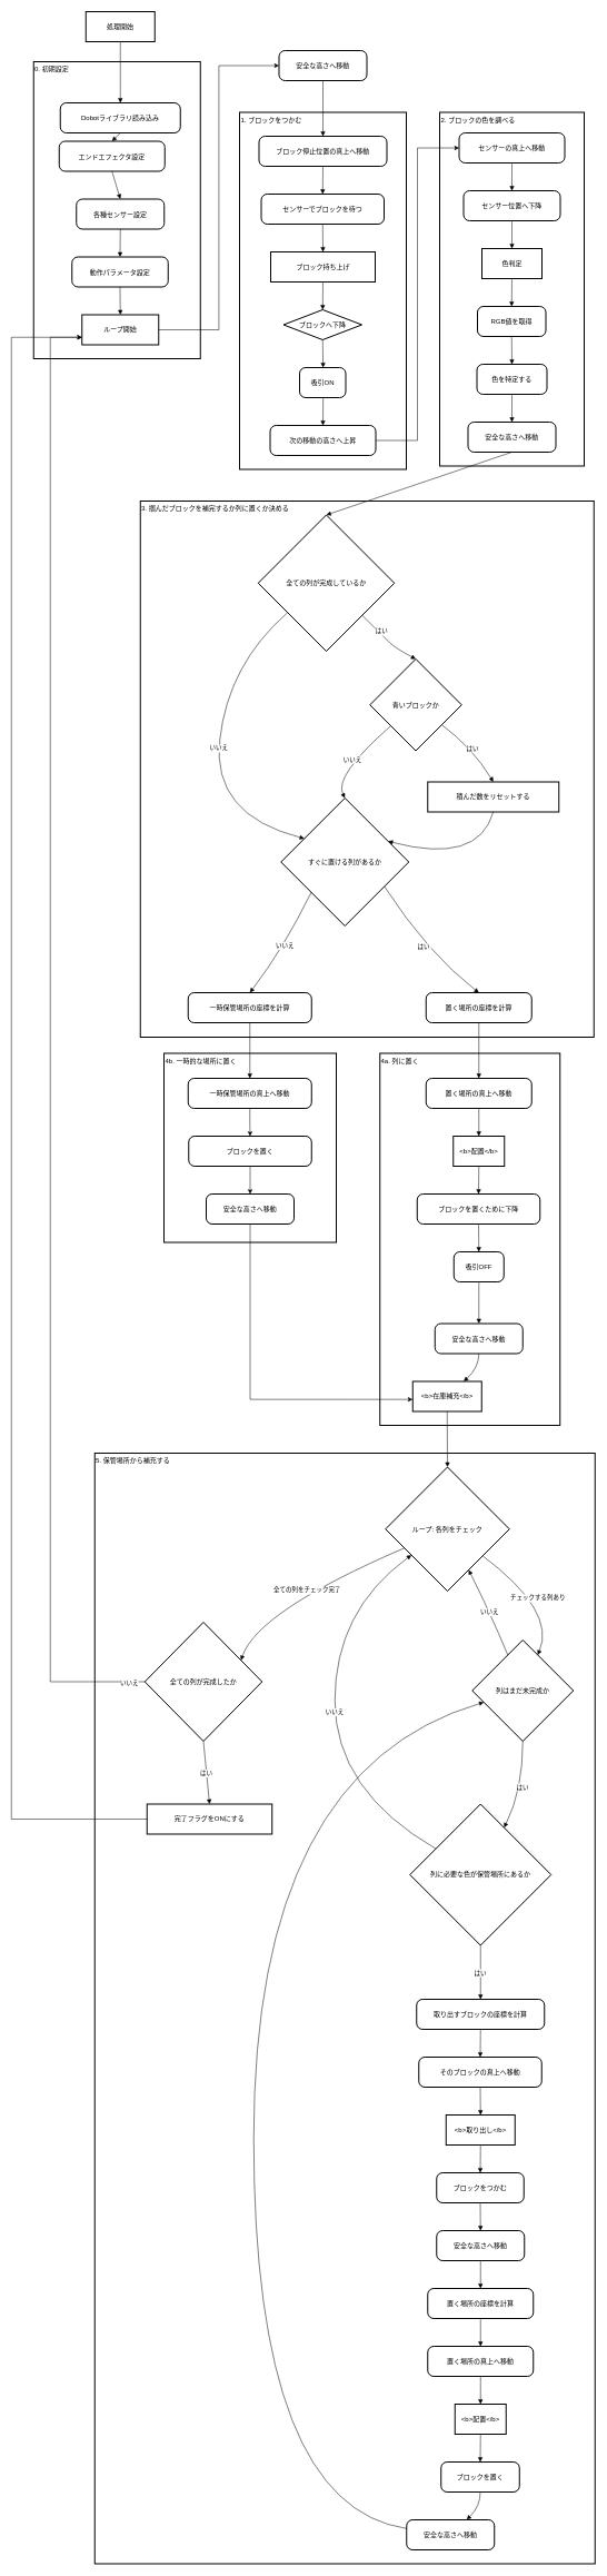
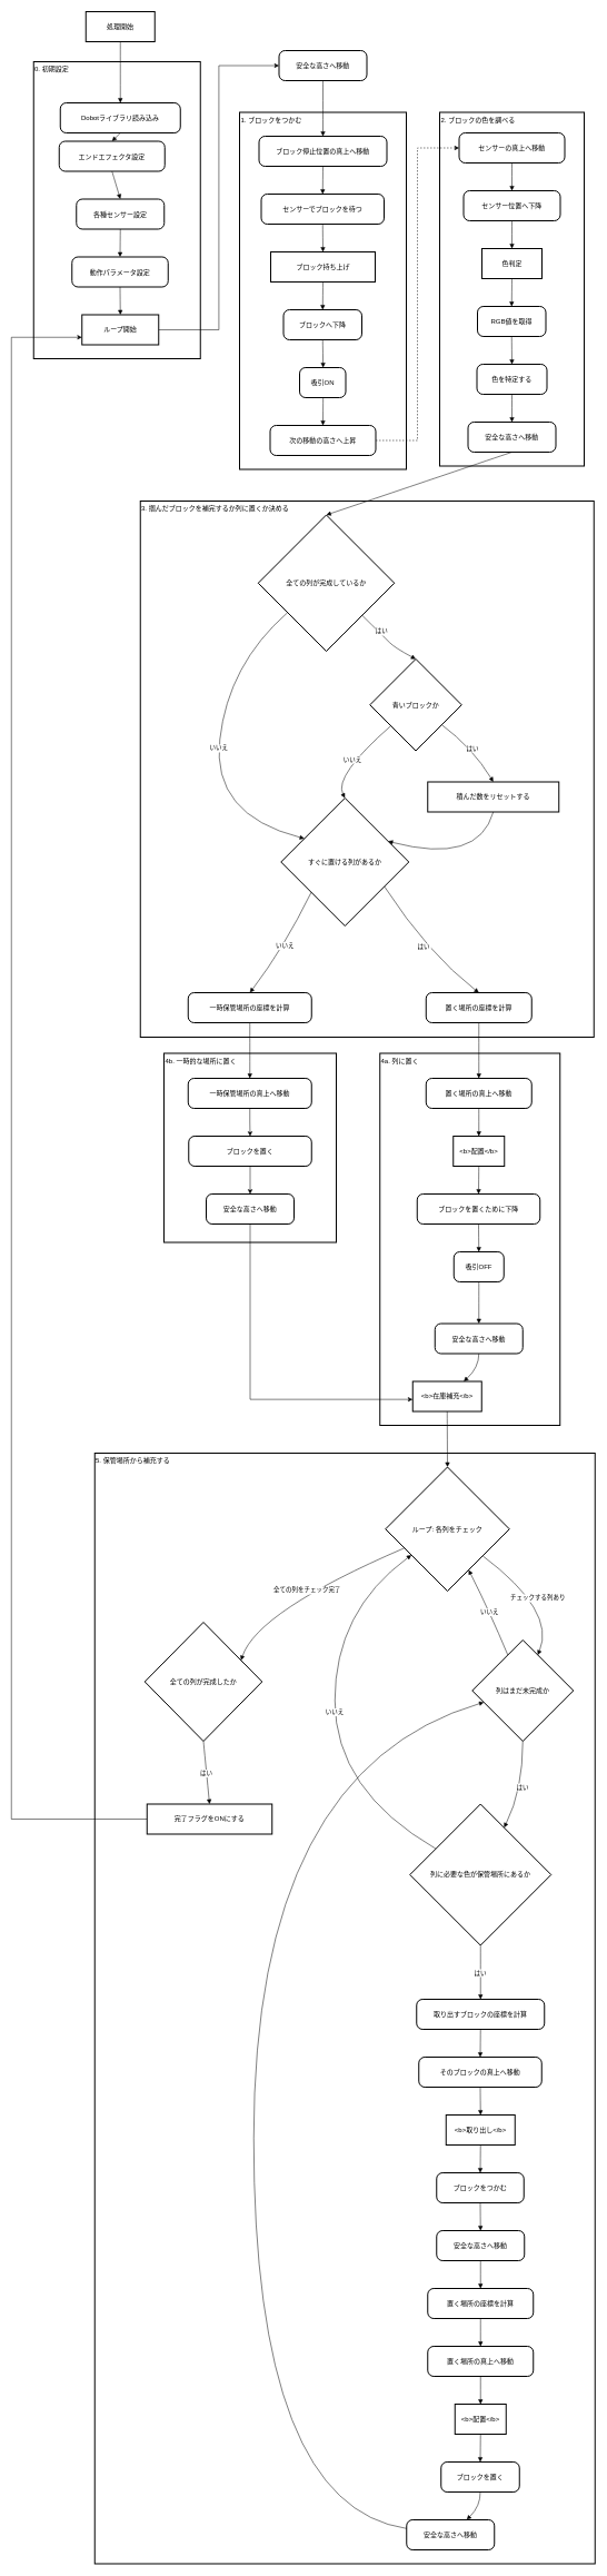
- <mxCell id="22" style="edgeStyle=orthogonalEdgeStyle;rounded=0;orthogonalLoop=1;jettySize=auto;html=1;entryX=0;entryY=0.5;entryDx=0;entryDy=0;" edge="1" parent="1" source="23" target="24"><mxGeometry relative="1" as="geometry" /></mxCell>
+ <mxCell id="22" style="edgeStyle=orthogonalEdgeStyle;rounded=0;orthogonalLoop=1;jettySize=auto;html=1;entryX=0;entryY=0.5;entryDx=0;entryDy=0;dashed=1;" edge="1" parent="1" source="23" target="24"><mxGeometry relative="1" as="geometry" /></mxCell>
- <mxCell id="20" value="ブロックへ下降" style="rhombus;arcSize=20;strokeWidth=2;" vertex="1" parent="1"><mxGeometry x="509.5" y="556" width="141" height="54" as="geometry" /></mxCell>
+ <mxCell id="20" value="ブロックへ下降" style="rounded=1;arcSize=20;strokeWidth=2" vertex="1" parent="1"><mxGeometry x="509.5" y="556" width="141" height="54" as="geometry" /></mxCell>
- <mxCell id="60" style="edgeStyle=orthogonalEdgeStyle;rounded=0;orthogonalLoop=1;jettySize=auto;html=1;entryX=0;entryY=0.75;entryDx=0;entryDy=0;" edge="1" parent="1" source="62" target="15"><mxGeometry relative="1" as="geometry"><Array as="points"><mxPoint x="90" y="3023" /><mxPoint x="90" y="606" /></Array></mxGeometry></mxCell>
- <mxCell id="61" value="いいえ" style="edgeLabel;html=1;align=center;verticalAlign=middle;resizable=0;points=[];" vertex="1" connectable="0" parent="60"><mxGeometry x="-0.978" y="1" relative="1" as="geometry"><mxPoint as="offset" /></mxGeometry></mxCell>
